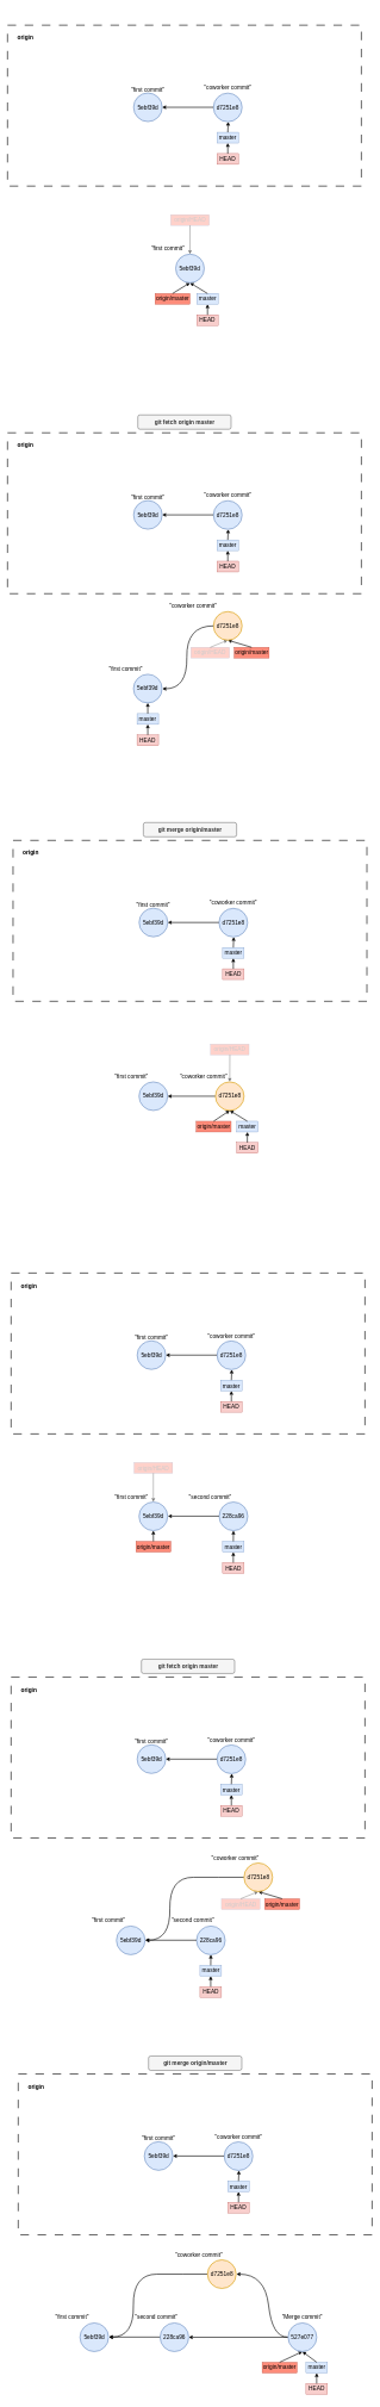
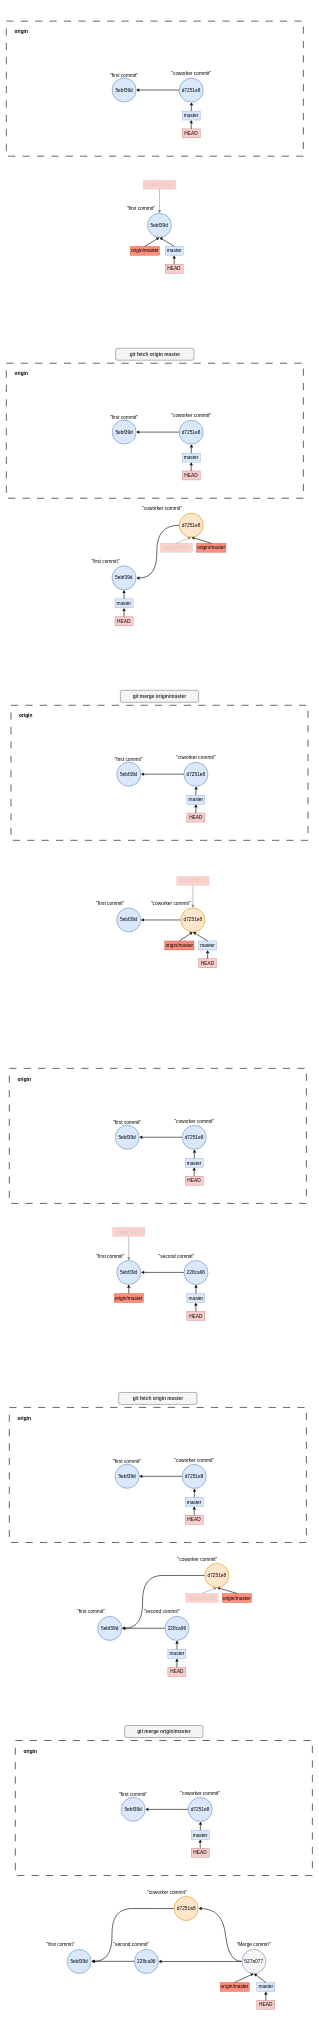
- <mxCell id="166" value="527e077" style="ellipse;whiteSpace=wrap;html=1;aspect=fixed;strokeWidth=2;fillColor=#dae8fc;strokeColor=#6c8ebf;fontSize=16;" vertex="1" parent="1"><mxGeometry x="805" y="6496.44" width="80" height="80" as="geometry" /></mxCell>
+ <mxCell id="166" value="527e077" style="ellipse;whiteSpace=wrap;html=1;aspect=fixed;strokeWidth=2;fillColor=#f5f5f5;strokeColor=#6c8ebf;fontSize=16;" vertex="1" parent="1"><mxGeometry x="805" y="6496.44" width="80" height="80" as="geometry" /></mxCell>
